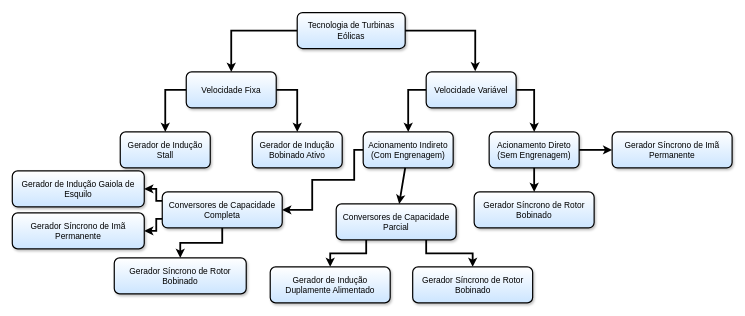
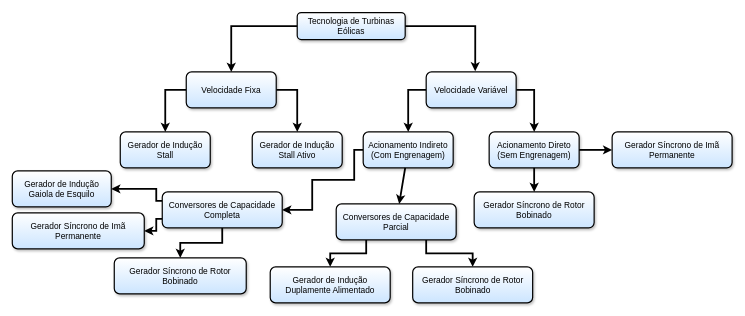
- <mxCell id="3" value="Tecnologia de Turbinas Eólicas" style="rectangle;whiteSpace=wrap;html=1;strokeWidth=2;shadow=1;glass=0;rounded=1;fontStyle=0;fontSize=14;labelBackgroundColor=none;gradientColor=#CCE5FF;fillColor=default;" vertex="1" parent="1"><mxGeometry x="495" y="20" width="180" height="60" as="geometry" /></mxCell>
+ <mxCell id="3" value="Tecnologia de Turbinas Eólicas" style="rectangle;whiteSpace=wrap;html=1;strokeWidth=2;shadow=1;glass=0;rounded=1;fontStyle=0;fontSize=14;labelBackgroundColor=none;gradientColor=#CCE5FF;fillColor=default;" vertex="1" parent="1"><mxGeometry x="495" y="20" width="180" height="45" as="geometry" /></mxCell>
- <mxCell id="8" value="Gerador de Indução Bobinado Ativo" style="rectangle;whiteSpace=wrap;html=1;strokeWidth=2;rounded=1;shadow=1;fontSize=14;gradientColor=#CCE5FF;" vertex="1" parent="1"><mxGeometry x="420" y="219" width="150" height="60" as="geometry" /></mxCell>
+ <mxCell id="8" value="Gerador de Indução Stall Ativo" style="rectangle;whiteSpace=wrap;html=1;strokeWidth=2;rounded=1;shadow=1;fontSize=14;gradientColor=#CCE5FF;" vertex="1" parent="1"><mxGeometry x="420" y="219" width="150" height="60" as="geometry" /></mxCell>
- <mxCell id="25" value="Gerador de Indução Gaiola de Esquilo" style="rectangle;whiteSpace=wrap;html=1;strokeWidth=2;rounded=1;shadow=1;fontSize=14;gradientColor=#CCE5FF;" vertex="1" parent="1"><mxGeometry x="20" y="284" width="220" height="60" as="geometry" /></mxCell>
+ <mxCell id="25" value="Gerador de Indução Gaiola de Esquilo" style="rectangle;whiteSpace=wrap;html=1;strokeWidth=2;rounded=1;shadow=1;fontSize=14;gradientColor=#CCE5FF;" vertex="1" parent="1"><mxGeometry x="20" y="284" width="165" height="60" as="geometry" /></mxCell>
